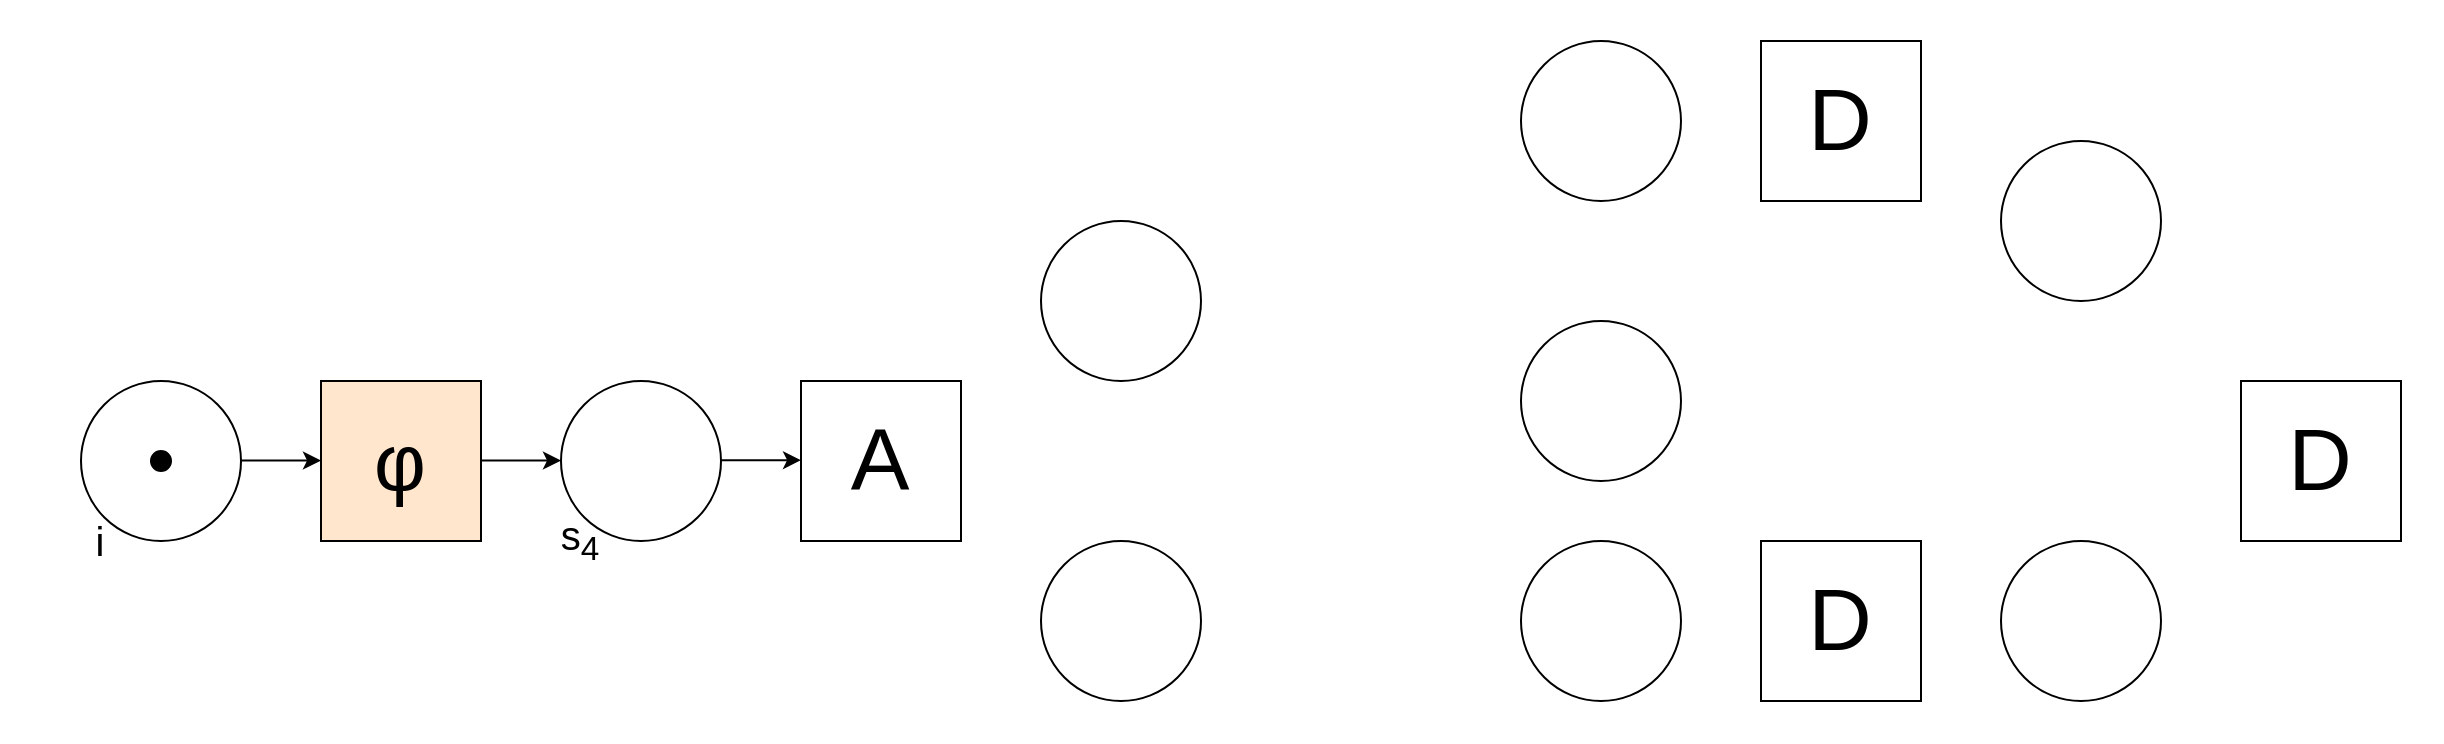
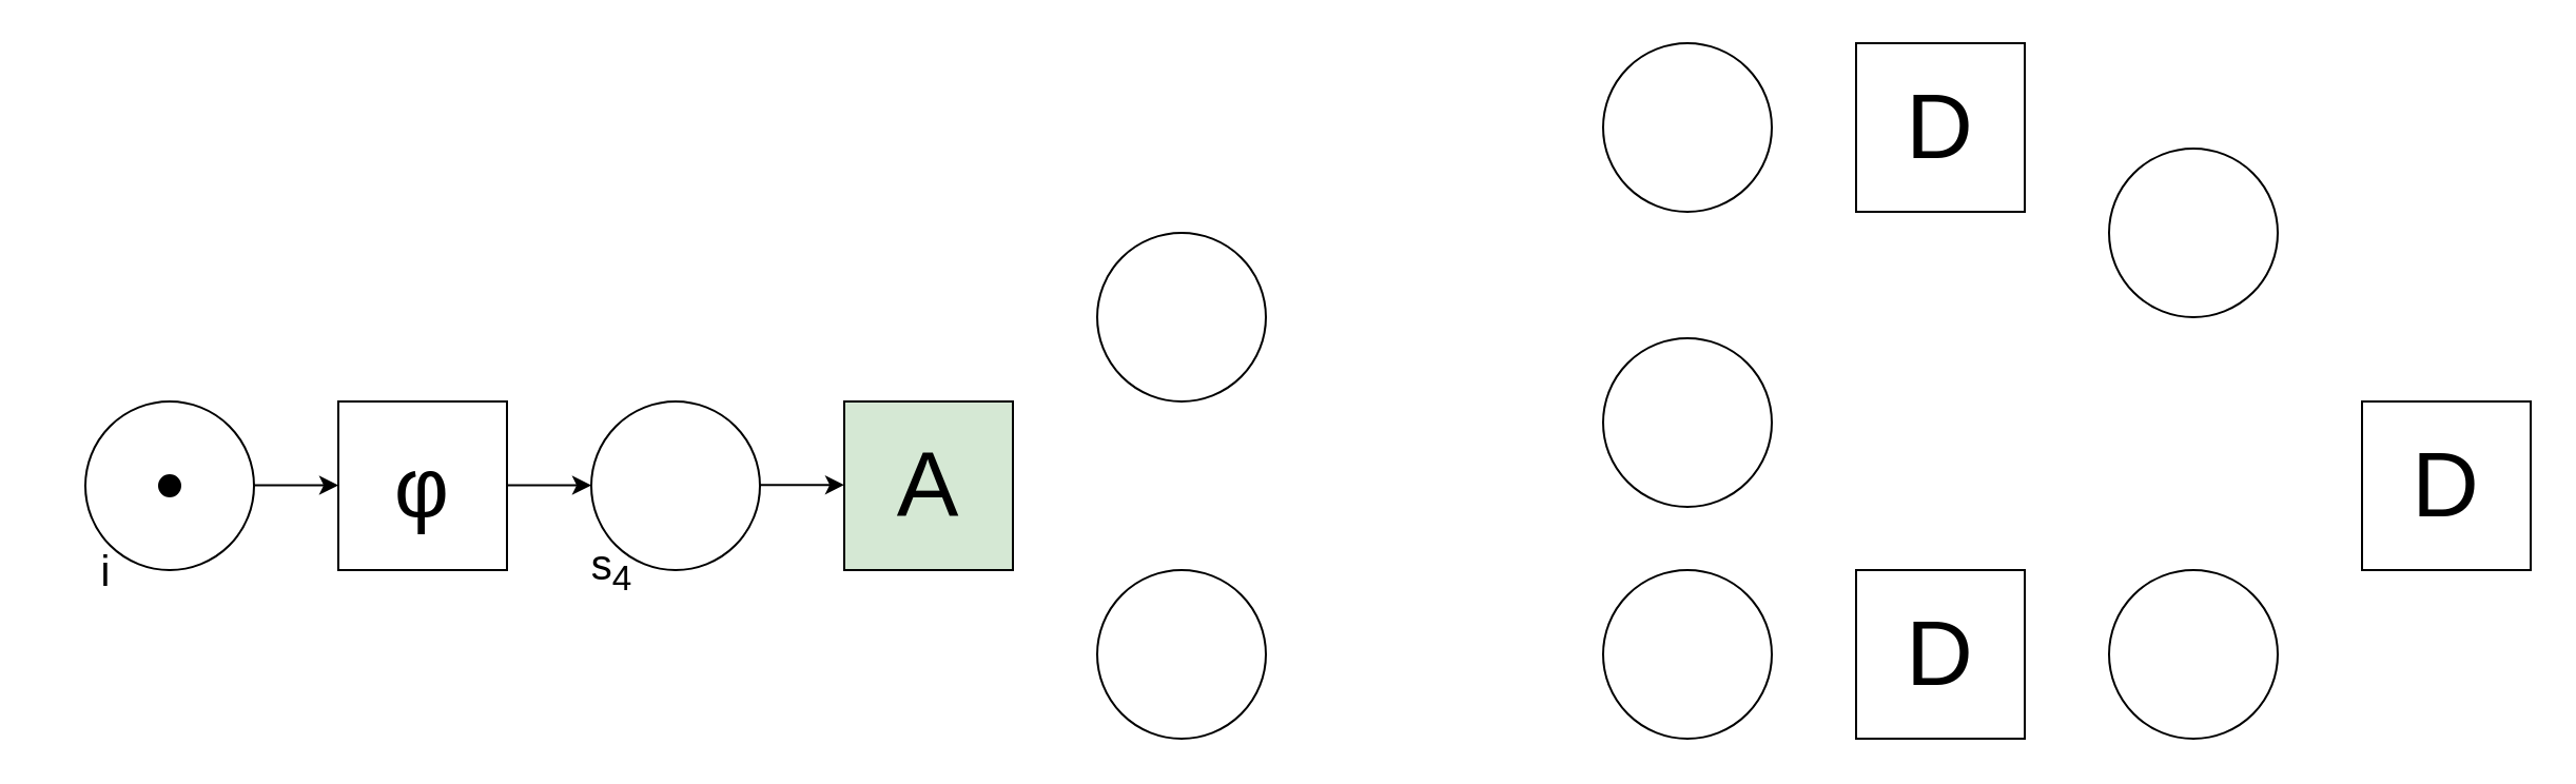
- <mxCell id="4" value="φ" style="rounded=0;whiteSpace=wrap;html=1;fontSize=40;fillColor=#ffe6cc;" vertex="1" parent="1"><mxGeometry x="160" y="190" width="80" height="80" as="geometry" /></mxCell>
+ <mxCell id="4" value="φ" style="rounded=0;whiteSpace=wrap;html=1;fontSize=40;" vertex="1" parent="1"><mxGeometry x="160" y="190" width="80" height="80" as="geometry" /></mxCell>
- <mxCell id="10" value="A" style="rounded=0;whiteSpace=wrap;html=1;fontSize=44;" vertex="1" parent="1"><mxGeometry x="400" y="190" width="80" height="80" as="geometry" /></mxCell>
+ <mxCell id="10" value="A" style="rounded=0;whiteSpace=wrap;html=1;fontSize=44;fillColor=#d5e8d4;" vertex="1" parent="1"><mxGeometry x="400" y="190" width="80" height="80" as="geometry" /></mxCell>
